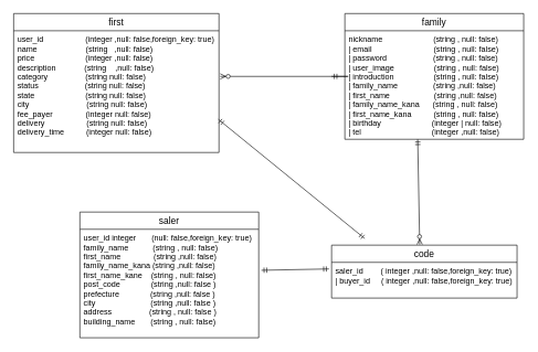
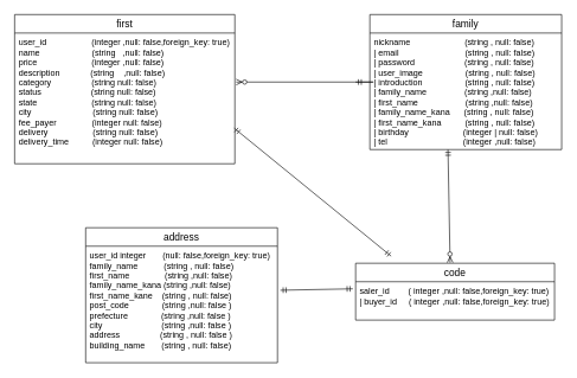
- <mxCell id="2" value="saler" style="swimlane;fontStyle=0;childLayout=stackLayout;horizontal=1;startSize=26;horizontalStack=0;resizeParent=1;resizeParentMax=0;resizeLast=0;collapsible=1;marginBottom=0;align=center;fontSize=14;" parent="1" vertex="1"><mxGeometry x="120" y="320" width="270" height="190" as="geometry" /></mxCell>
+ <mxCell id="2" value="address" style="swimlane;fontStyle=0;childLayout=stackLayout;horizontal=1;startSize=26;horizontalStack=0;resizeParent=1;resizeParentMax=0;resizeLast=0;collapsible=1;marginBottom=0;align=center;fontSize=14;" parent="1" vertex="1"><mxGeometry x="120" y="320" width="270" height="190" as="geometry" /></mxCell>
